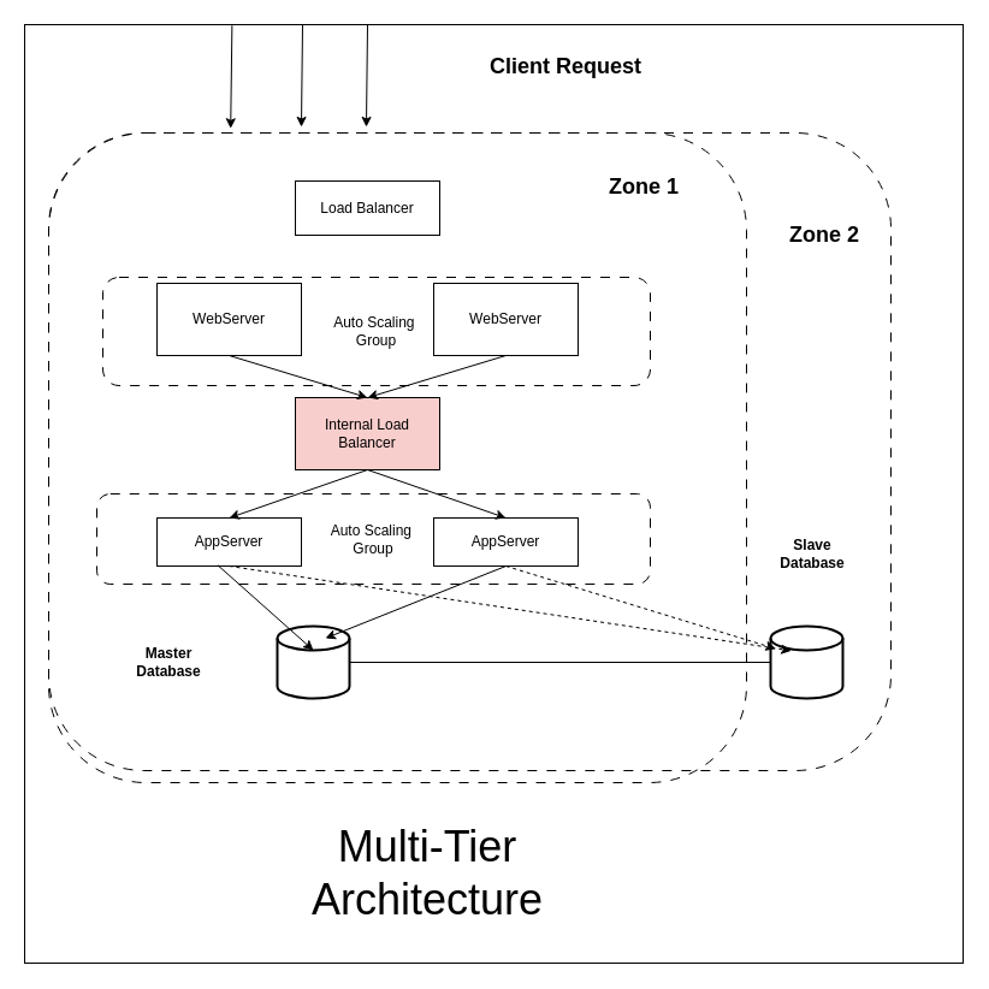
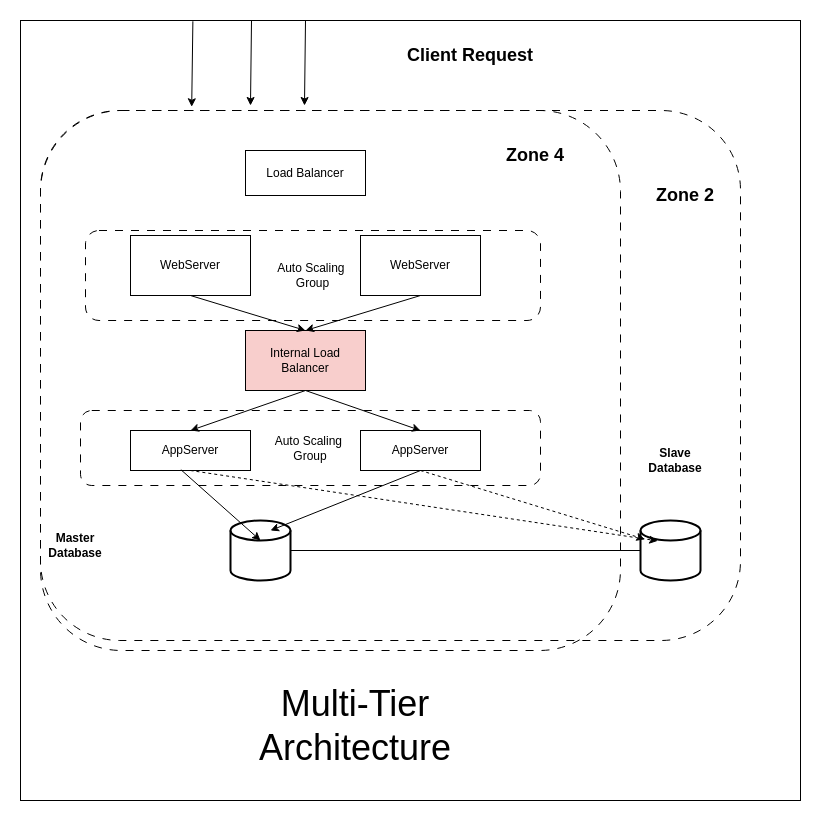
- <mxCell id="30" value="Zone 1" style="text;html=1;align=center;verticalAlign=middle;whiteSpace=wrap;rounded=0;strokeWidth=2;fontSize=18;fontStyle=1" vertex="1" parent="1"><mxGeometry x="490" y="140" width="90" height="30" as="geometry" /></mxCell>
+ <mxCell id="30" value="Zone 4" style="text;html=1;align=center;verticalAlign=middle;whiteSpace=wrap;rounded=0;strokeWidth=2;fontSize=18;fontStyle=1" vertex="1" parent="1"><mxGeometry x="490" y="140" width="90" height="30" as="geometry" /></mxCell>
- <mxCell id="16" value="&lt;b&gt;Master Database&lt;/b&gt;" style="text;html=1;align=center;verticalAlign=middle;whiteSpace=wrap;rounded=0;" vertex="1" parent="1"><mxGeometry x="110" y="535" width="60" height="30" as="geometry" /></mxCell>
+ <mxCell id="16" value="&lt;b&gt;Master Database&lt;/b&gt;" style="text;html=1;align=center;verticalAlign=middle;whiteSpace=wrap;rounded=0;" vertex="1" parent="1"><mxGeometry x="45" y="530" width="60" height="30" as="geometry" /></mxCell>
